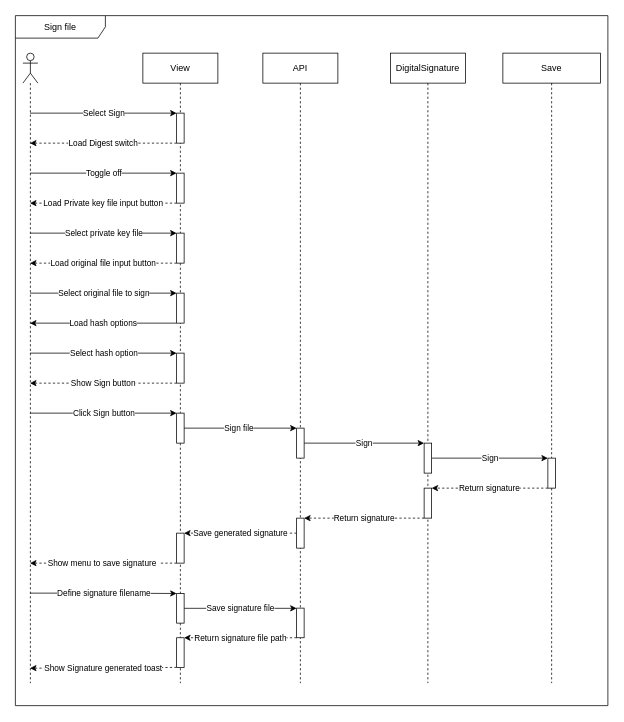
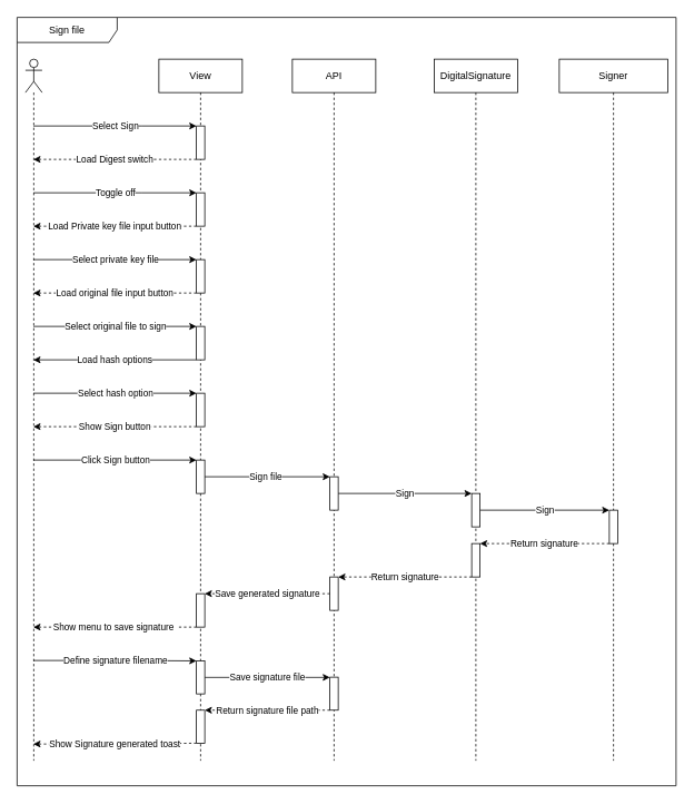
- <mxCell id="37" value="Save" style="shape=umlLifeline;perimeter=lifelinePerimeter;whiteSpace=wrap;html=1;container=1;collapsible=0;recursiveResize=0;outlineConnect=0;fillColor=none;" vertex="1" parent="1"><mxGeometry x="670" y="70" width="130" height="840" as="geometry" /></mxCell>
+ <mxCell id="37" value="Signer" style="shape=umlLifeline;perimeter=lifelinePerimeter;whiteSpace=wrap;html=1;container=1;collapsible=0;recursiveResize=0;outlineConnect=0;fillColor=none;" vertex="1" parent="1"><mxGeometry x="670" y="70" width="130" height="840" as="geometry" /></mxCell>
